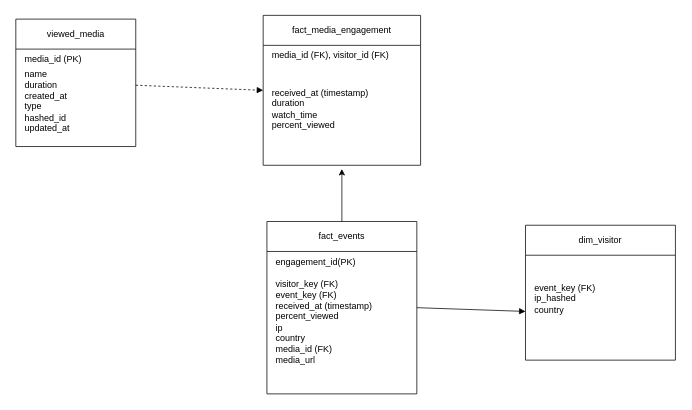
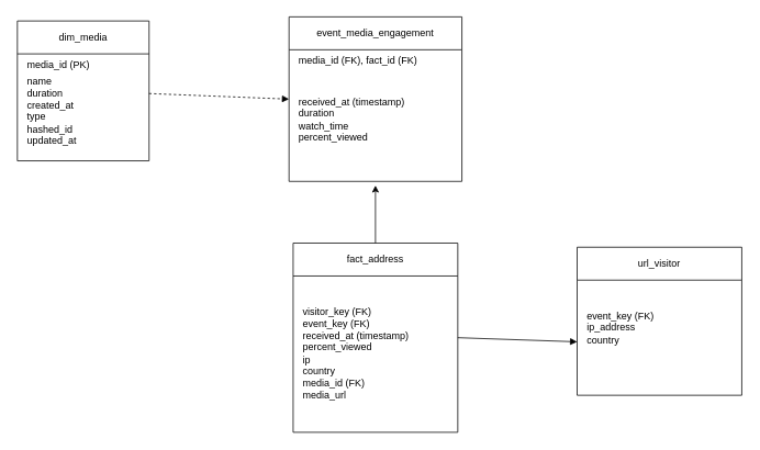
- <mxCell id="7" value="fact_media_engagement" style="shape=swimlane;whiteSpace=wrap;html=1;" parent="1" vertex="1"><mxGeometry x="350" y="20" width="210" height="200" as="geometry"><mxRectangle x="200" y="300" width="170" height="30" as="alternateBounds" /></mxGeometry></mxCell>
+ <mxCell id="7" value="event_media_engagement" style="shape=swimlane;whiteSpace=wrap;html=1;" parent="1" vertex="1"><mxGeometry x="350" y="20" width="210" height="200" as="geometry"><mxRectangle x="200" y="300" width="170" height="30" as="alternateBounds" /></mxGeometry></mxCell>
- <mxCell id="2" value="viewed_media" style="shape=swimlane;whiteSpace=wrap;html=1;" parent="1" vertex="1"><mxGeometry x="20" y="25" width="160" height="170" as="geometry" /></mxCell>
+ <mxCell id="2" value="dim_media" style="shape=swimlane;whiteSpace=wrap;html=1;" parent="1" vertex="1"><mxGeometry x="20" y="25" width="160" height="170" as="geometry" /></mxCell>
- <mxCell id="8" value="media_id (FK), visitor_id (FK)" style="text;html=1;strokeColor=none;fillColor=none;" parent="7" vertex="1"><mxGeometry x="10" y="40" width="260" height="30" as="geometry" /></mxCell>
+ <mxCell id="8" value="media_id (FK), fact_id (FK)" style="text;html=1;strokeColor=none;fillColor=none;" parent="7" vertex="1"><mxGeometry x="10" y="40" width="260" height="30" as="geometry" /></mxCell>
- <mxCell id="12" value="fact_events" style="shape=swimlane;whiteSpace=wrap;html=1;" parent="1" vertex="1"><mxGeometry x="355" y="295" width="200" height="230" as="geometry" /></mxCell>
+ <mxCell id="12" value="fact_address" style="shape=swimlane;whiteSpace=wrap;html=1;" parent="1" vertex="1"><mxGeometry x="355" y="295" width="200" height="230" as="geometry" /></mxCell>
- <mxCell id="5" value="dim_visitor" style="shape=swimlane;whiteSpace=wrap;html=1;" parent="1" vertex="1"><mxGeometry x="700" y="300" width="200" height="180" as="geometry" /></mxCell>
+ <mxCell id="5" value="url_visitor" style="shape=swimlane;whiteSpace=wrap;html=1;" parent="1" vertex="1"><mxGeometry x="700" y="300" width="200" height="180" as="geometry" /></mxCell>
- <mxCell id="13" value="engagement_id(PK)" style="text;html=1;strokeColor=none;fillColor=none;" parent="12" vertex="1"><mxGeometry x="10" y="40" width="180" height="30" as="geometry" /></mxCell>
- <mxCell id="6" value="&lt;div&gt;event_key (FK)&lt;/div&gt;&lt;div&gt;ip_hashed&lt;/div&gt;&lt;div&gt;country&lt;/div&gt;" style="text;html=1;strokeColor=none;fillColor=none;" parent="5" vertex="1"><mxGeometry x="10" y="70" width="180" height="90" as="geometry" /></mxCell>
+ <mxCell id="6" value="&lt;div&gt;event_key (FK)&lt;/div&gt;&lt;div&gt;ip_address&lt;/div&gt;&lt;div&gt;country&lt;/div&gt;" style="text;html=1;strokeColor=none;fillColor=none;" parent="5" vertex="1"><mxGeometry x="10" y="70" width="180" height="90" as="geometry" /></mxCell>
